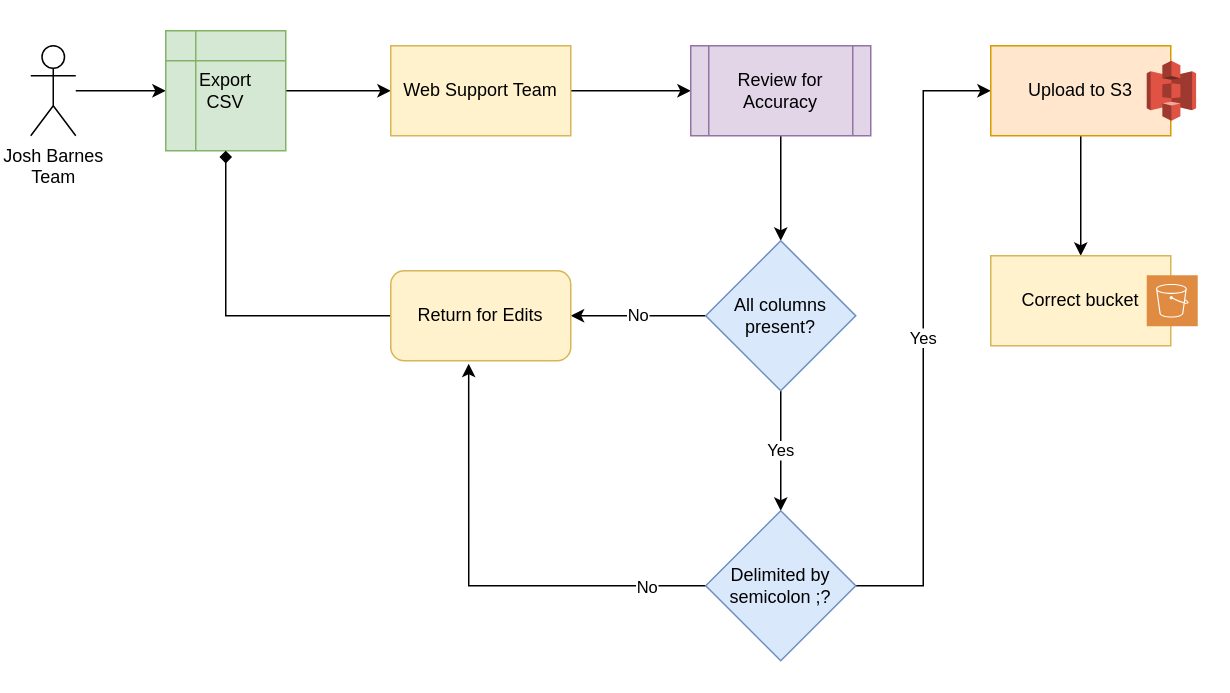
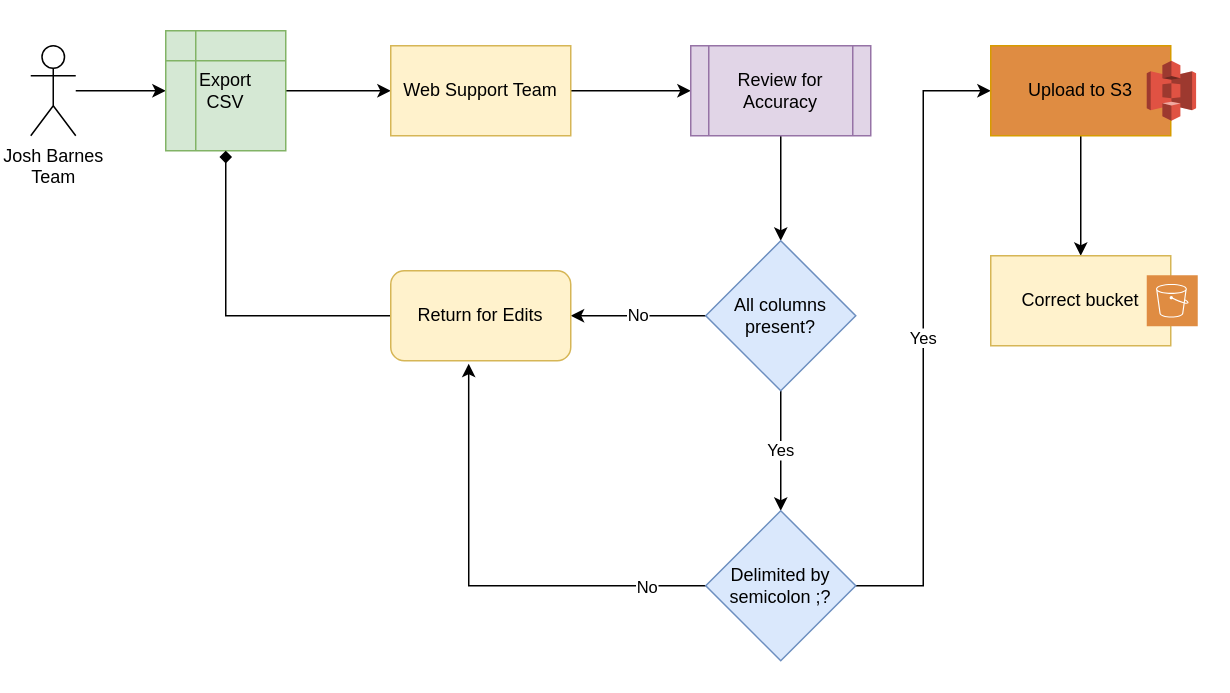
- <mxCell id="20" value="Upload to S3" style="rounded=0;whiteSpace=wrap;html=1;fillColor=#ffe6cc;strokeColor=#d79b00;" vertex="1" parent="1"><mxGeometry x="660" y="30" width="120" height="60" as="geometry" /></mxCell>
+ <mxCell id="20" value="Upload to S3" style="rounded=0;whiteSpace=wrap;html=1;fillColor=#df8c42;strokeColor=#d79b00;" vertex="1" parent="1"><mxGeometry x="660" y="30" width="120" height="60" as="geometry" /></mxCell>
